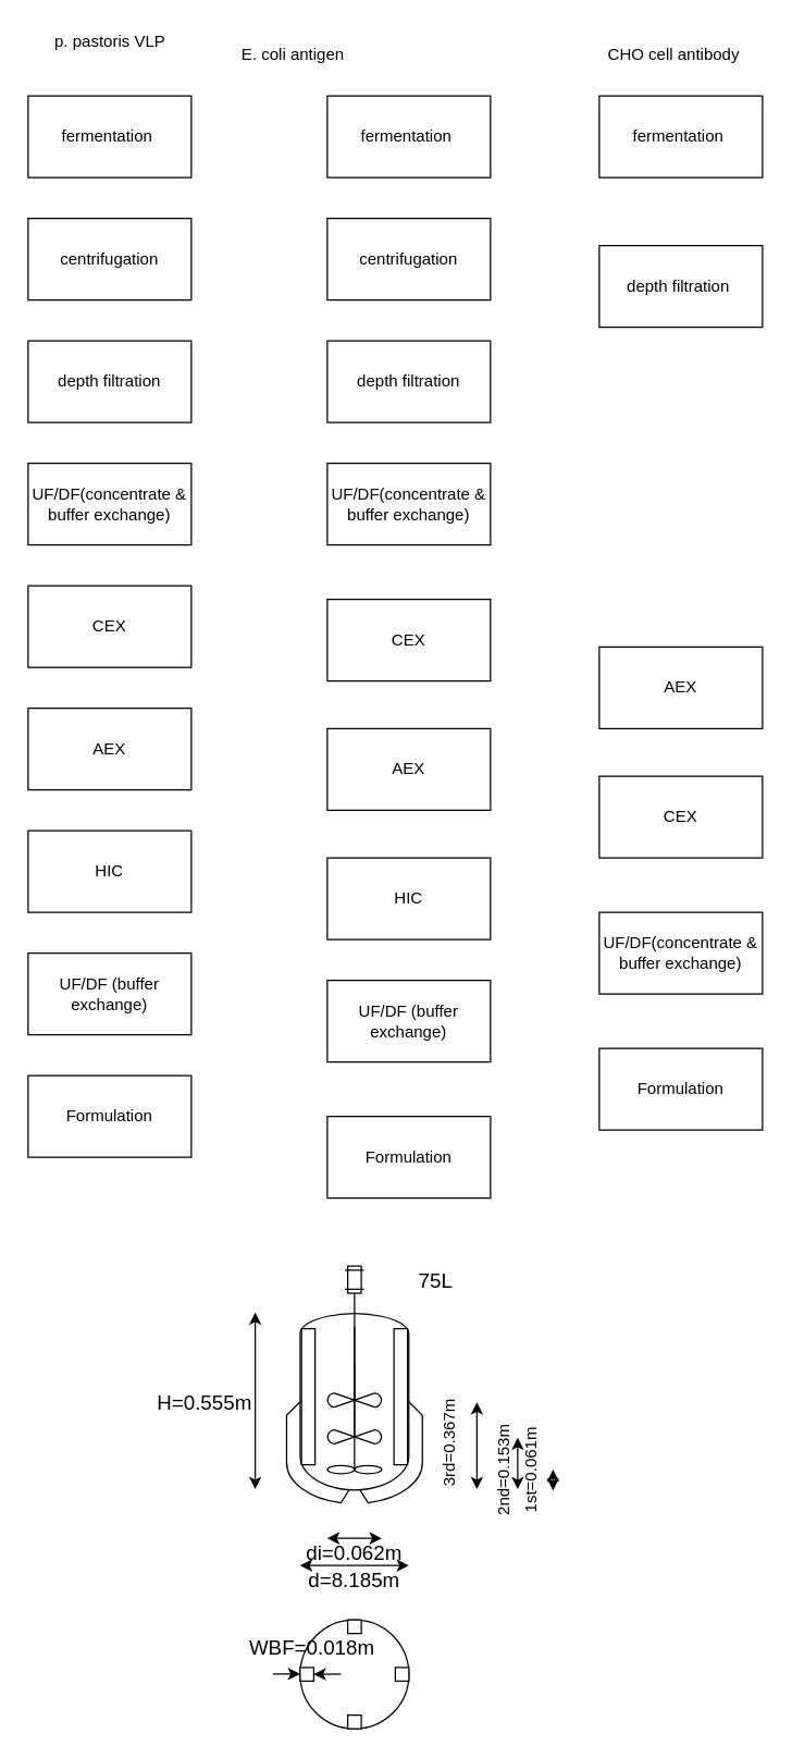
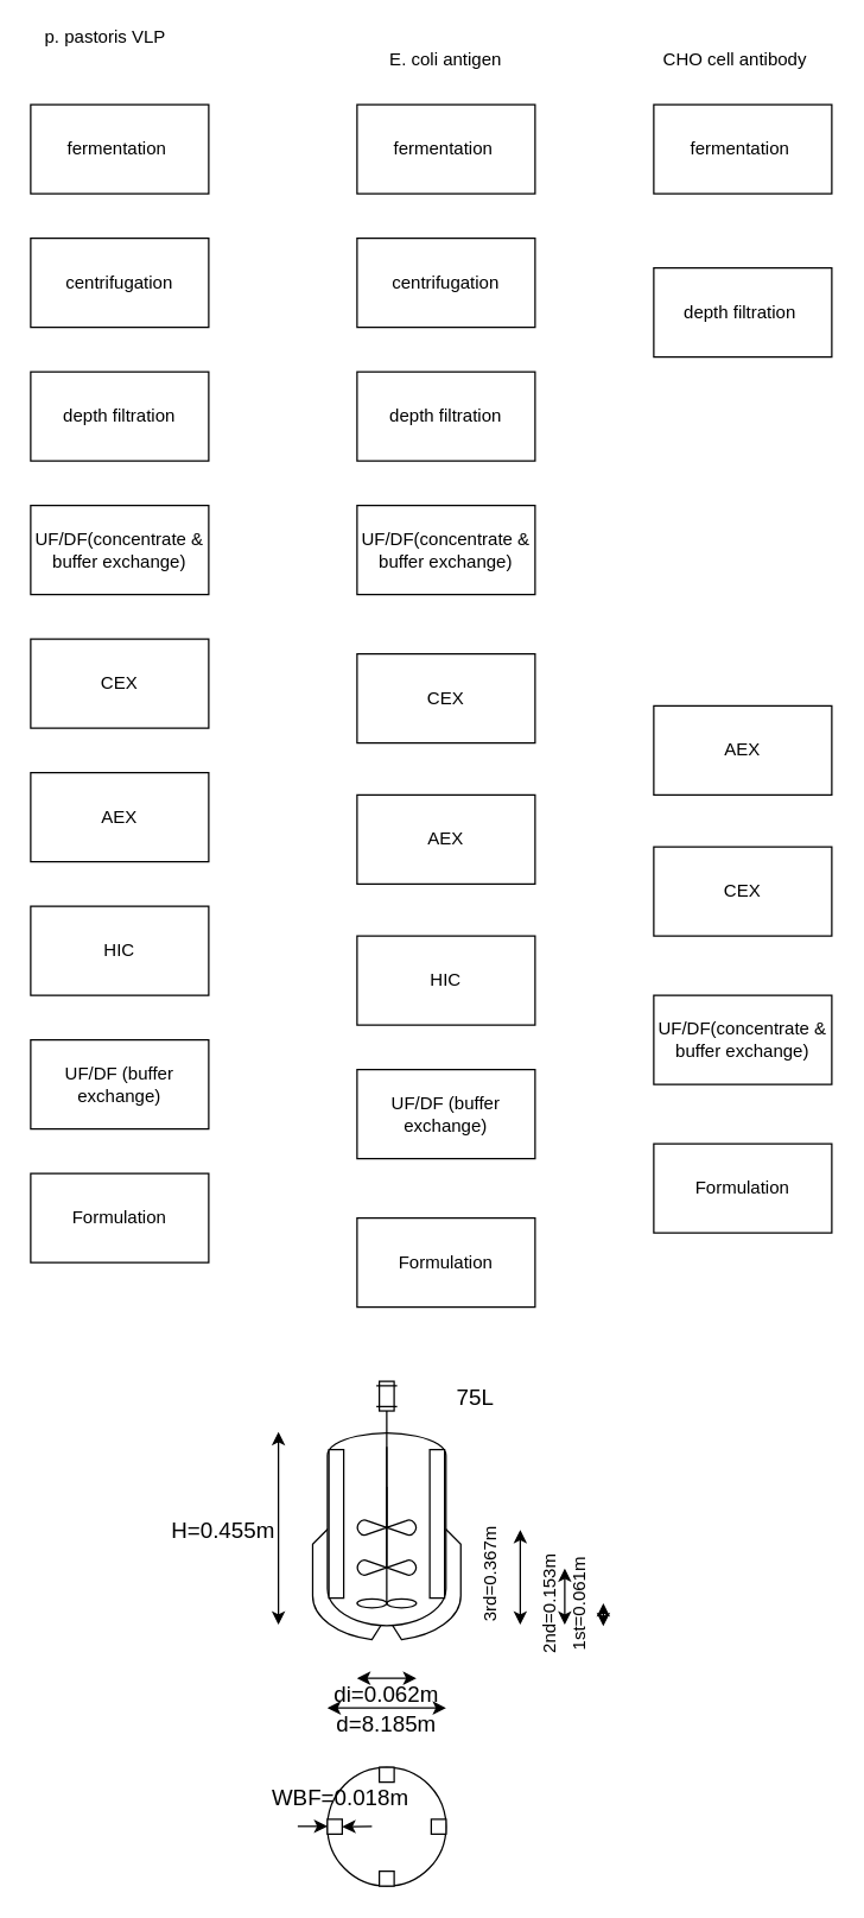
- <mxCell id="5" value="p. pastoris VLP" style="text;html=1;align=center;verticalAlign=middle;resizable=0;points=[];autosize=1;" vertex="1" parent="1"><mxGeometry x="30" y="20" width="100" height="20" as="geometry" /></mxCell>
+ <mxCell id="5" value="p. pastoris VLP" style="text;html=1;align=center;verticalAlign=middle;resizable=0;points=[];autosize=1;" vertex="1" parent="1"><mxGeometry x="20" y="15" width="100" height="20" as="geometry" /></mxCell>
- <mxCell id="42" value="E. coli antigen" style="text;html=1;strokeColor=none;fillColor=none;align=center;verticalAlign=middle;whiteSpace=wrap;rounded=0;" vertex="1" parent="1"><mxGeometry x="165" y="30" width="100" height="20" as="geometry" /></mxCell>
+ <mxCell id="42" value="E. coli antigen" style="text;html=1;strokeColor=none;fillColor=none;align=center;verticalAlign=middle;whiteSpace=wrap;rounded=0;" vertex="1" parent="1"><mxGeometry x="250" y="30" width="100" height="20" as="geometry" /></mxCell>
- <mxCell id="23" value="&lt;font style=&quot;font-size: 15px&quot;&gt;H=0.555m&lt;/font&gt;" style="text;html=1;strokeColor=none;fillColor=none;align=center;verticalAlign=middle;whiteSpace=wrap;rounded=0;" vertex="1" parent="1"><mxGeometry x="130" y="1020" width="40" height="20" as="geometry" /></mxCell>
+ <mxCell id="23" value="&lt;font style=&quot;font-size: 15px&quot;&gt;H=0.455m&lt;/font&gt;" style="text;html=1;strokeColor=none;fillColor=none;align=center;verticalAlign=middle;whiteSpace=wrap;rounded=0;" vertex="1" parent="1"><mxGeometry x="130" y="1020" width="40" height="20" as="geometry" /></mxCell>
